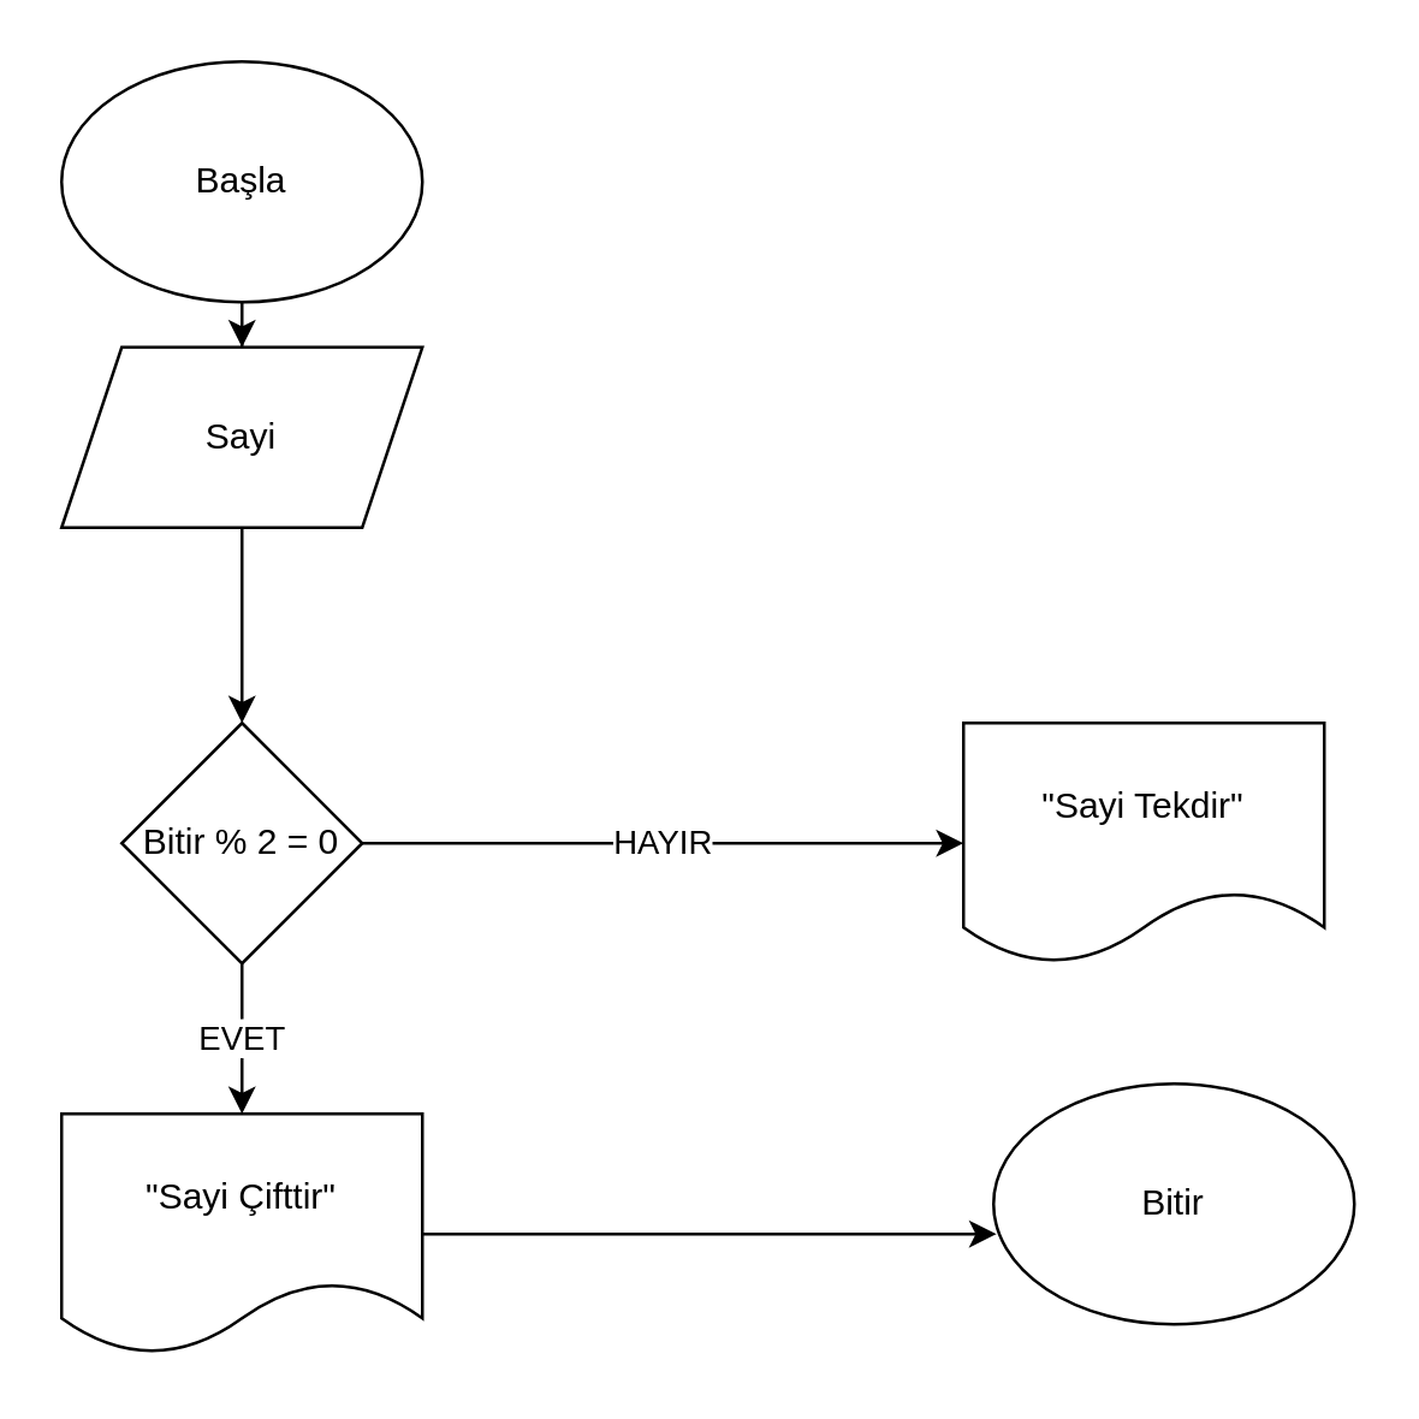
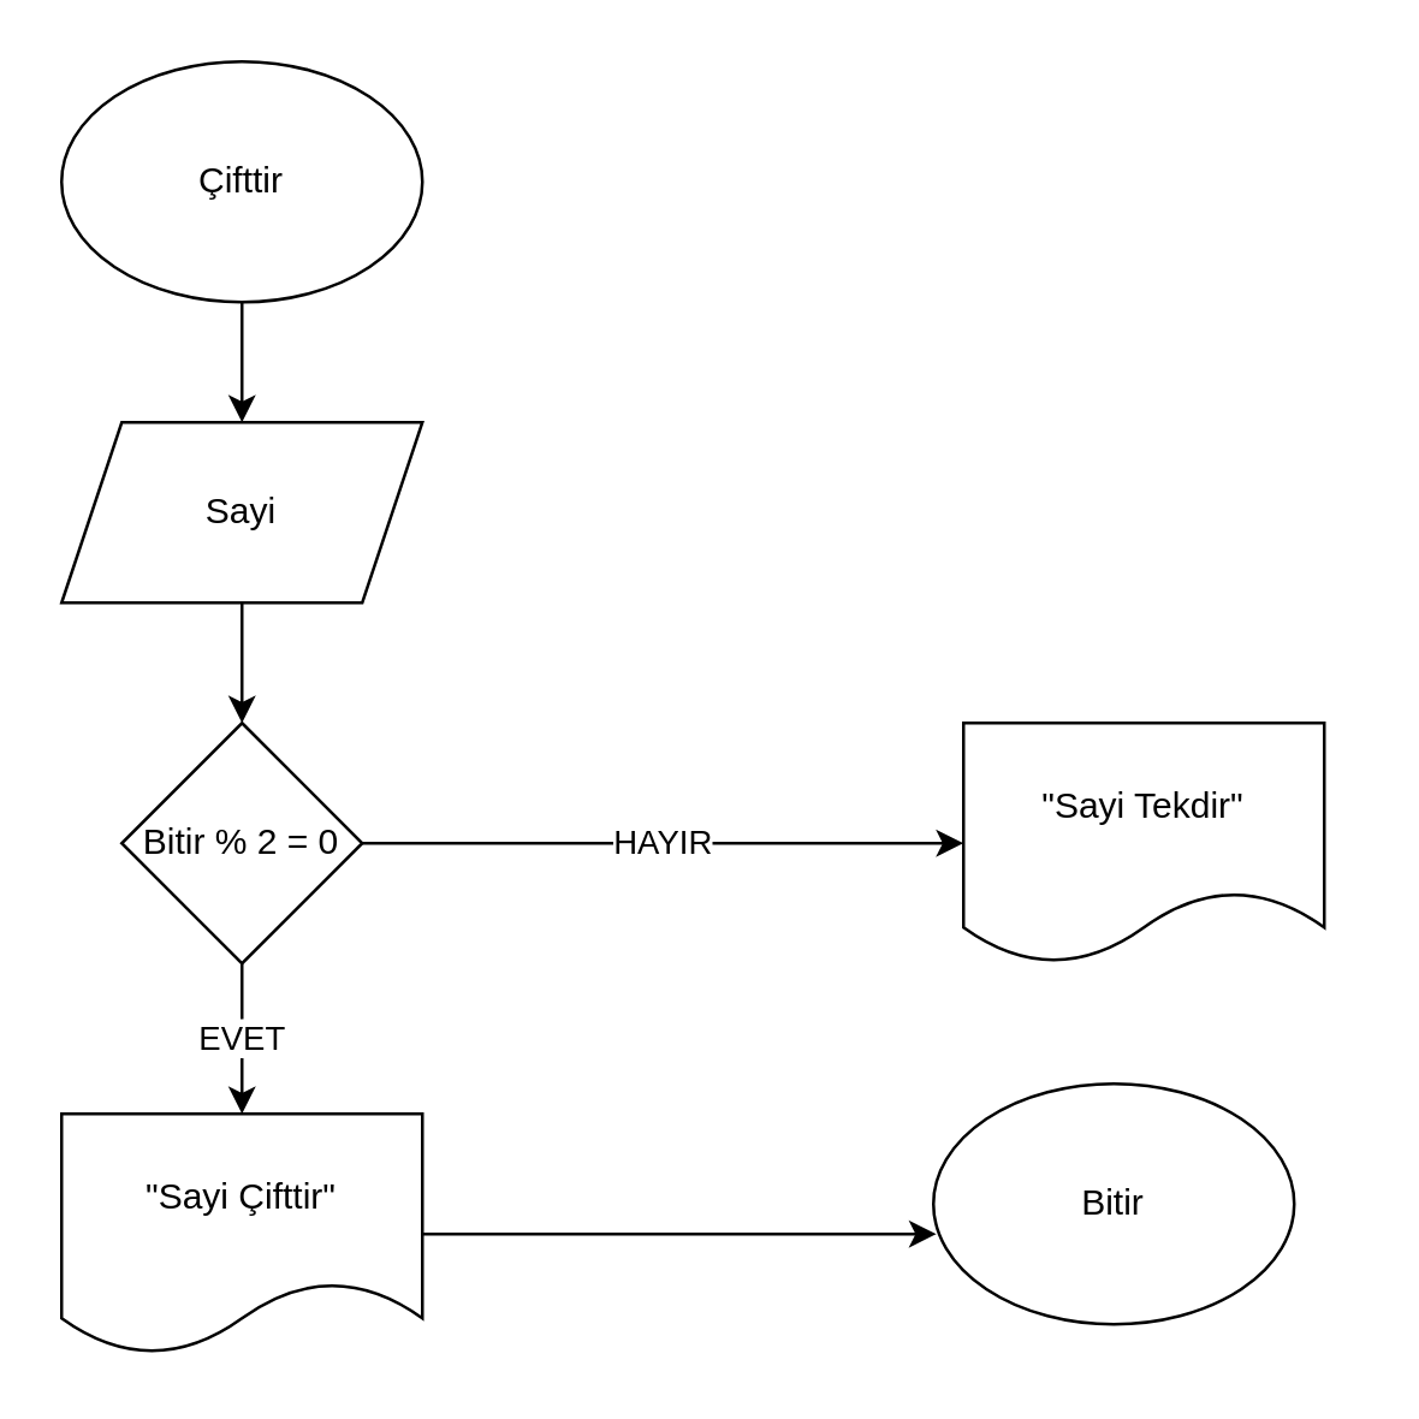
- <mxCell id="3" value="Başla" style="ellipse;whiteSpace=wrap;html=1;" vertex="1" parent="1"><mxGeometry x="20" y="20" width="120" height="80" as="geometry" /></mxCell>
+ <mxCell id="3" value="Çifttir" style="ellipse;whiteSpace=wrap;html=1;" vertex="1" parent="1"><mxGeometry x="20" y="20" width="120" height="80" as="geometry" /></mxCell>
- <mxCell id="5" value="Sayi" style="shape=parallelogram;perimeter=parallelogramPerimeter;whiteSpace=wrap;html=1;fixedSize=1;" vertex="1" parent="1"><mxGeometry x="20" y="115" width="120" height="60" as="geometry" /></mxCell>
+ <mxCell id="5" value="Sayi" style="shape=parallelogram;perimeter=parallelogramPerimeter;whiteSpace=wrap;html=1;fixedSize=1;" vertex="1" parent="1"><mxGeometry x="20" y="140" width="120" height="60" as="geometry" /></mxCell>
- <mxCell id="12" value="Bitir" style="ellipse;whiteSpace=wrap;html=1;" vertex="1" parent="1"><mxGeometry x="330" y="360" width="120" height="80" as="geometry" /></mxCell>
+ <mxCell id="12" value="Bitir" style="ellipse;whiteSpace=wrap;html=1;" vertex="1" parent="1"><mxGeometry x="310" y="360" width="120" height="80" as="geometry" /></mxCell>
